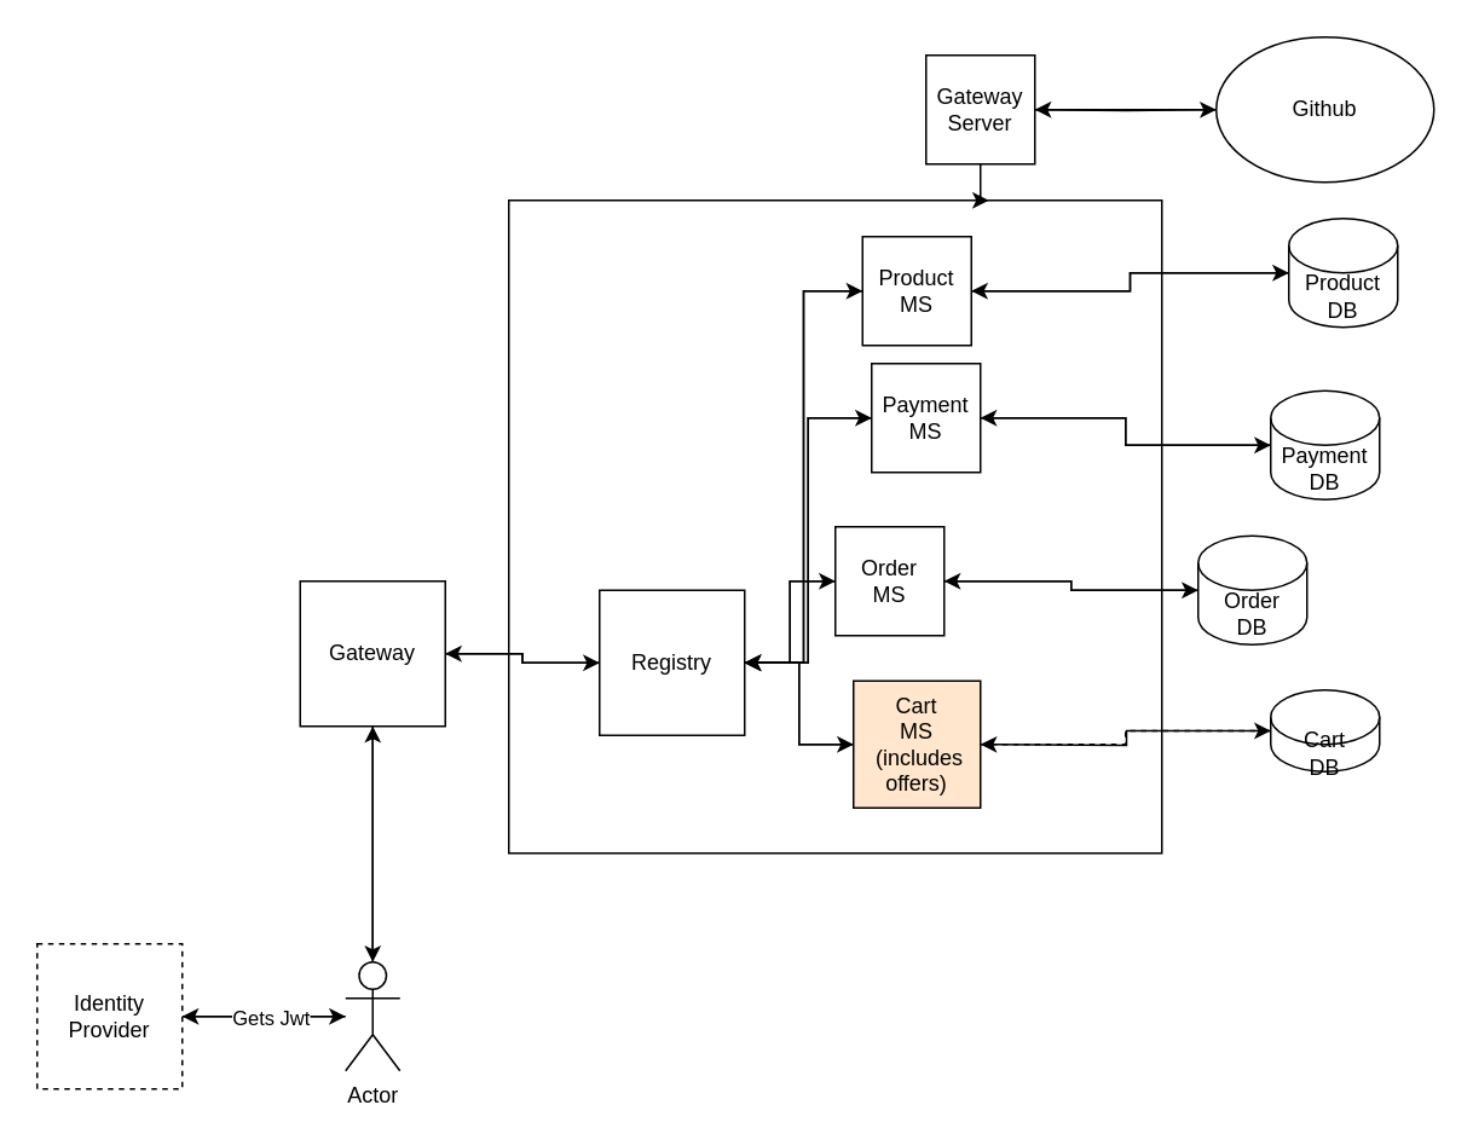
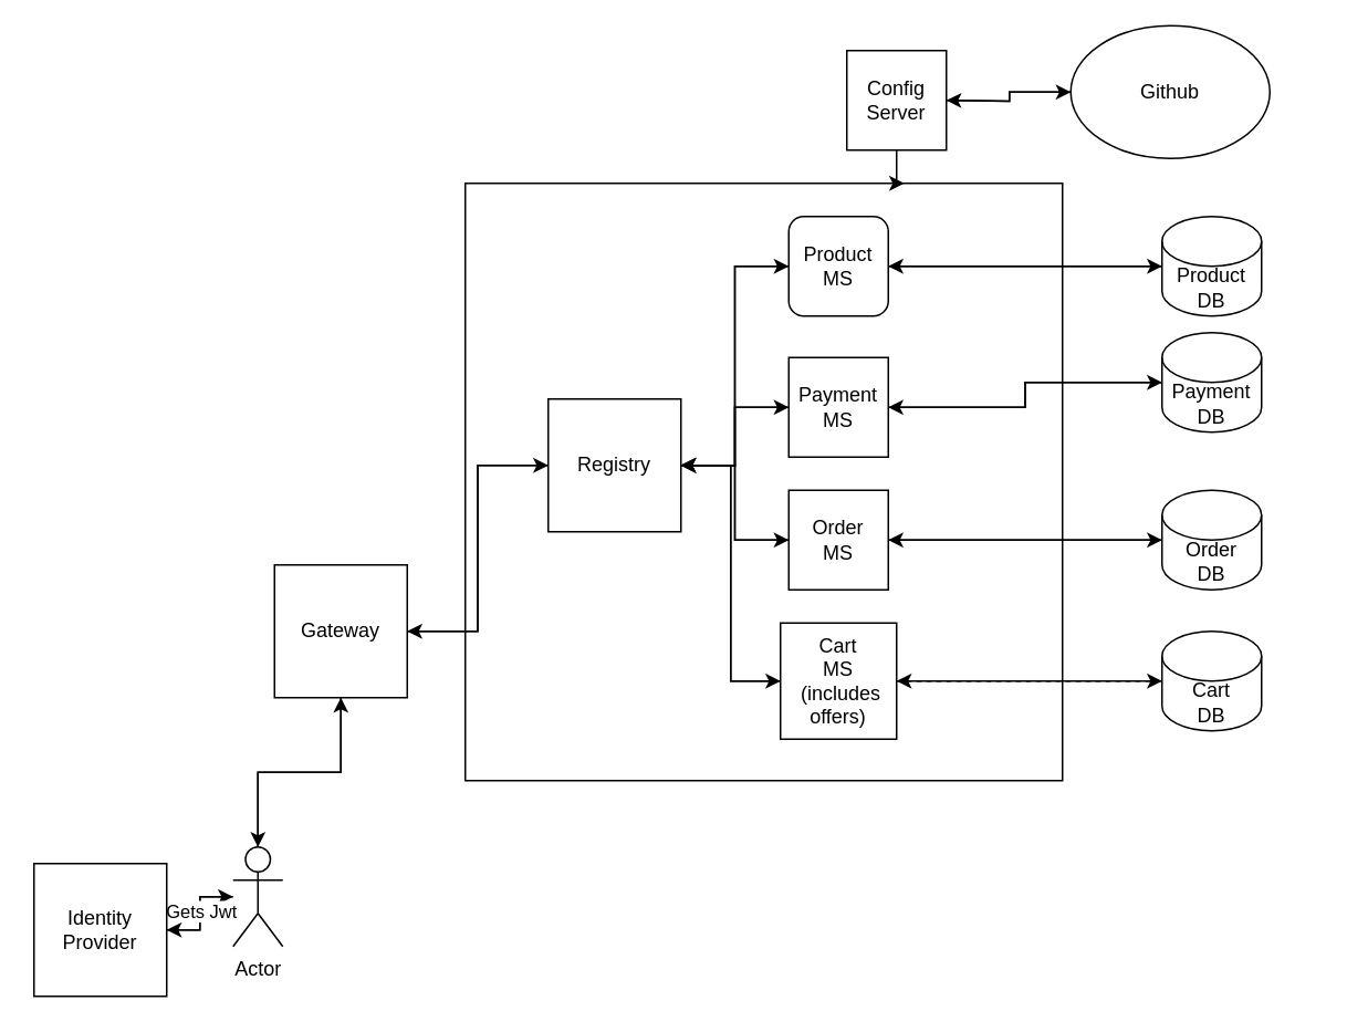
- <mxCell id="37" value="Gateway&lt;div&gt;Server&lt;/div&gt;" style="whiteSpace=wrap;html=1;aspect=fixed;" parent="1" vertex="1"><mxGeometry x="510" y="30" width="60" height="60" as="geometry" /></mxCell>
+ <mxCell id="37" value="Config&lt;div&gt;Server&lt;/div&gt;" style="whiteSpace=wrap;html=1;aspect=fixed;" parent="1" vertex="1"><mxGeometry x="510" y="30" width="60" height="60" as="geometry" /></mxCell>
- <mxCell id="36" value="Github" style="ellipse;whiteSpace=wrap;html=1;" parent="1" vertex="1"><mxGeometry x="670" y="20" width="120" height="80" as="geometry" /></mxCell>
+ <mxCell id="36" value="Github" style="ellipse;whiteSpace=wrap;html=1;" parent="1" vertex="1"><mxGeometry x="645" y="15" width="120" height="80" as="geometry" /></mxCell>
- <mxCell id="23" value="&lt;div&gt;Product&lt;/div&gt;&lt;div&gt;DB&lt;/div&gt;" style="shape=cylinder3;whiteSpace=wrap;html=1;boundedLbl=1;backgroundOutline=1;size=15;" parent="1" vertex="1"><mxGeometry x="710" y="120" width="60" height="60" as="geometry" /></mxCell>
+ <mxCell id="23" value="&lt;div&gt;Product&lt;/div&gt;&lt;div&gt;DB&lt;/div&gt;" style="shape=cylinder3;whiteSpace=wrap;html=1;boundedLbl=1;backgroundOutline=1;size=15;" parent="1" vertex="1"><mxGeometry x="700" y="130" width="60" height="60" as="geometry" /></mxCell>
- <mxCell id="4" value="&lt;div&gt;Product&lt;/div&gt;&lt;div&gt;MS&lt;br&gt;&lt;/div&gt;" style="whiteSpace=wrap;html=1;aspect=fixed;" parent="1" vertex="1"><mxGeometry x="475" y="130" width="60" height="60" as="geometry" /></mxCell>
+ <mxCell id="4" value="&lt;div&gt;Product&lt;/div&gt;&lt;div&gt;MS&lt;br&gt;&lt;/div&gt;" style="whiteSpace=wrap;html=1;aspect=fixed;rounded=1;" parent="1" vertex="1"><mxGeometry x="475" y="130" width="60" height="60" as="geometry" /></mxCell>
- <mxCell id="6" value="&lt;div&gt;Payment&lt;/div&gt;&lt;div&gt;MS&lt;br&gt;&lt;/div&gt;" style="whiteSpace=wrap;html=1;aspect=fixed;" parent="1" vertex="1"><mxGeometry x="480" y="200" width="60" height="60" as="geometry" /></mxCell>
+ <mxCell id="6" value="&lt;div&gt;Payment&lt;/div&gt;&lt;div&gt;MS&lt;br&gt;&lt;/div&gt;" style="whiteSpace=wrap;html=1;aspect=fixed;" parent="1" vertex="1"><mxGeometry x="475" y="215" width="60" height="60" as="geometry" /></mxCell>
- <mxCell id="25" value="&lt;div&gt;Payment&lt;/div&gt;&lt;div&gt;DB&lt;br&gt;&lt;/div&gt;" style="shape=cylinder3;whiteSpace=wrap;html=1;boundedLbl=1;backgroundOutline=1;size=15;" parent="1" vertex="1"><mxGeometry x="700" y="215" width="60" height="60" as="geometry" /></mxCell>
+ <mxCell id="25" value="&lt;div&gt;Payment&lt;/div&gt;&lt;div&gt;DB&lt;br&gt;&lt;/div&gt;" style="shape=cylinder3;whiteSpace=wrap;html=1;boundedLbl=1;backgroundOutline=1;size=15;" parent="1" vertex="1"><mxGeometry x="700" y="200" width="60" height="60" as="geometry" /></mxCell>
- <mxCell id="10" value="&lt;div&gt;Order&lt;/div&gt;&lt;div&gt;MS&lt;br&gt;&lt;/div&gt;" style="whiteSpace=wrap;html=1;aspect=fixed;" parent="1" vertex="1"><mxGeometry x="460" y="290" width="60" height="60" as="geometry" /></mxCell>
+ <mxCell id="10" value="&lt;div&gt;Order&lt;/div&gt;&lt;div&gt;MS&lt;br&gt;&lt;/div&gt;" style="whiteSpace=wrap;html=1;aspect=fixed;" parent="1" vertex="1"><mxGeometry x="475" y="295" width="60" height="60" as="geometry" /></mxCell>
- <mxCell id="27" value="&lt;div&gt;Order&lt;/div&gt;&lt;div&gt;DB&lt;br&gt;&lt;/div&gt;" style="shape=cylinder3;whiteSpace=wrap;html=1;boundedLbl=1;backgroundOutline=1;size=15;" parent="1" vertex="1"><mxGeometry x="660" y="295" width="60" height="60" as="geometry" /></mxCell>
+ <mxCell id="27" value="&lt;div&gt;Order&lt;/div&gt;&lt;div&gt;DB&lt;br&gt;&lt;/div&gt;" style="shape=cylinder3;whiteSpace=wrap;html=1;boundedLbl=1;backgroundOutline=1;size=15;" parent="1" vertex="1"><mxGeometry x="700" y="295" width="60" height="60" as="geometry" /></mxCell>
- <mxCell id="18" value="Gateway" style="whiteSpace=wrap;html=1;aspect=fixed;" parent="1" vertex="1"><mxGeometry x="165" y="320" width="80" height="80" as="geometry" /></mxCell>
+ <mxCell id="18" value="Gateway" style="whiteSpace=wrap;html=1;aspect=fixed;" parent="1" vertex="1"><mxGeometry x="165" y="340" width="80" height="80" as="geometry" /></mxCell>
- <mxCell id="15" value="Registry" style="whiteSpace=wrap;html=1;aspect=fixed;" parent="1" vertex="1"><mxGeometry x="330" y="325" width="80" height="80" as="geometry" /></mxCell>
+ <mxCell id="15" value="Registry" style="whiteSpace=wrap;html=1;aspect=fixed;" parent="1" vertex="1"><mxGeometry x="330" y="240" width="80" height="80" as="geometry" /></mxCell>
- <mxCell id="29" value="&lt;div&gt;Cart&lt;/div&gt;&lt;div&gt;DB&lt;br&gt;&lt;/div&gt;" style="shape=cylinder3;whiteSpace=wrap;html=1;boundedLbl=1;backgroundOutline=1;size=15;" parent="1" vertex="1"><mxGeometry x="700" y="380" width="60" height="45" as="geometry" /></mxCell>
+ <mxCell id="29" value="&lt;div&gt;Cart&lt;/div&gt;&lt;div&gt;DB&lt;br&gt;&lt;/div&gt;" style="shape=cylinder3;whiteSpace=wrap;html=1;boundedLbl=1;backgroundOutline=1;size=15;" parent="1" vertex="1"><mxGeometry x="700" y="380" width="60" height="60" as="geometry" /></mxCell>
- <mxCell id="8" value="&lt;div&gt;Cart&lt;/div&gt;&lt;div&gt;MS&lt;br&gt;&lt;/div&gt;&amp;nbsp;(includes offers)" style="whiteSpace=wrap;html=1;aspect=fixed;fillColor=#ffe6cc;" parent="1" vertex="1"><mxGeometry x="470" y="375" width="70" height="70" as="geometry" /></mxCell>
+ <mxCell id="8" value="&lt;div&gt;Cart&lt;/div&gt;&lt;div&gt;MS&lt;br&gt;&lt;/div&gt;&amp;nbsp;(includes offers)" style="whiteSpace=wrap;html=1;aspect=fixed;" parent="1" vertex="1"><mxGeometry x="470" y="375" width="70" height="70" as="geometry" /></mxCell>
- <mxCell id="42" value="&lt;div&gt;Identity Provider&lt;/div&gt;" style="whiteSpace=wrap;html=1;aspect=fixed;dashed=1;" vertex="1" parent="1"><mxGeometry x="20" y="520" width="80" height="80" as="geometry" /></mxCell>
+ <mxCell id="42" value="&lt;div&gt;Identity Provider&lt;/div&gt;" style="whiteSpace=wrap;html=1;aspect=fixed;" vertex="1" parent="1"><mxGeometry x="20" y="520" width="80" height="80" as="geometry" /></mxCell>
- <mxCell id="21" value="Actor" style="shape=umlActor;verticalLabelPosition=bottom;verticalAlign=top;html=1;outlineConnect=0;" parent="1" vertex="1"><mxGeometry x="190" y="530" width="30" height="60" as="geometry" /></mxCell>
+ <mxCell id="21" value="Actor" style="shape=umlActor;verticalLabelPosition=bottom;verticalAlign=top;html=1;outlineConnect=0;" parent="1" vertex="1"><mxGeometry x="140" y="510" width="30" height="60" as="geometry" /></mxCell>
